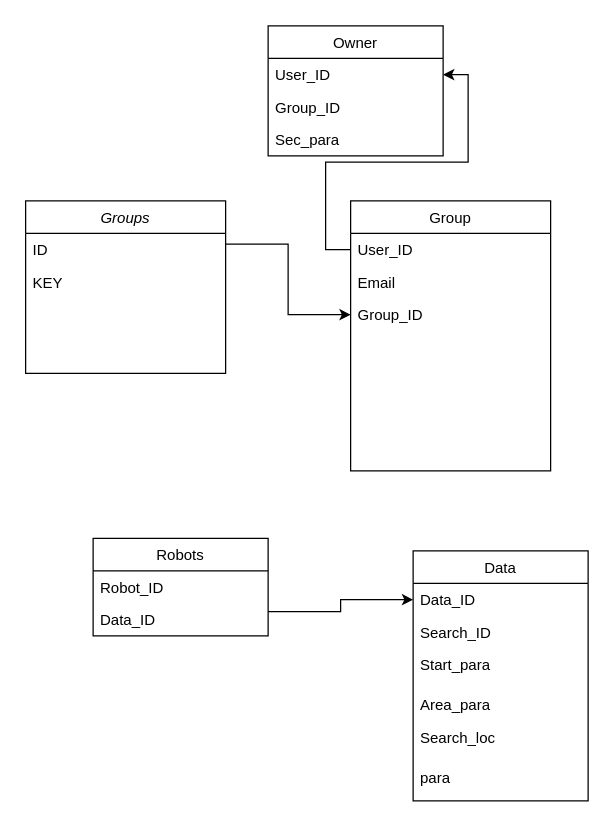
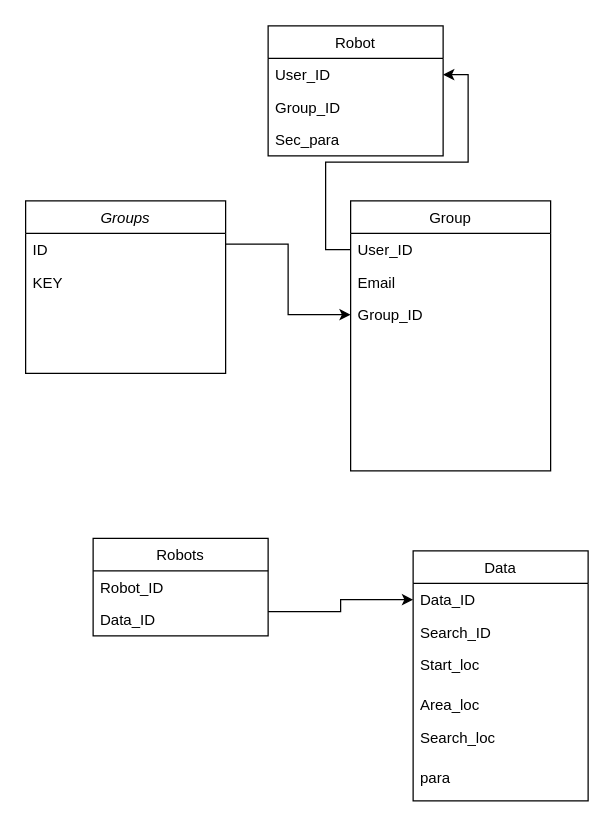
- <mxCell id="21" value="Owner" style="swimlane;fontStyle=0;childLayout=stackLayout;horizontal=1;startSize=26;horizontalStack=0;resizeParent=1;resizeParentMax=0;resizeLast=0;collapsible=1;marginBottom=0;" vertex="1" parent="1"><mxGeometry x="214" y="20" width="140" height="104" as="geometry" /></mxCell>
+ <mxCell id="21" value="Robot" style="swimlane;fontStyle=0;childLayout=stackLayout;horizontal=1;startSize=26;horizontalStack=0;resizeParent=1;resizeParentMax=0;resizeLast=0;collapsible=1;marginBottom=0;" vertex="1" parent="1"><mxGeometry x="214" y="20" width="140" height="104" as="geometry" /></mxCell>
- <mxCell id="17" value="Start_para" style="text;strokeColor=none;fillColor=none;align=left;verticalAlign=top;spacingLeft=4;spacingRight=4;overflow=hidden;rotatable=0;points=[[0,0.5],[1,0.5]];portConstraint=eastwest;" vertex="1" parent="14"><mxGeometry y="78" width="140" height="32" as="geometry" /></mxCell>
+ <mxCell id="17" value="Start_loc" style="text;strokeColor=none;fillColor=none;align=left;verticalAlign=top;spacingLeft=4;spacingRight=4;overflow=hidden;rotatable=0;points=[[0,0.5],[1,0.5]];portConstraint=eastwest;" vertex="1" parent="14"><mxGeometry y="78" width="140" height="32" as="geometry" /></mxCell>
- <mxCell id="18" value="Area_para" style="text;strokeColor=none;fillColor=none;align=left;verticalAlign=top;spacingLeft=4;spacingRight=4;overflow=hidden;rotatable=0;points=[[0,0.5],[1,0.5]];portConstraint=eastwest;" vertex="1" parent="14"><mxGeometry y="110" width="140" height="26" as="geometry" /></mxCell>
+ <mxCell id="18" value="Area_loc" style="text;strokeColor=none;fillColor=none;align=left;verticalAlign=top;spacingLeft=4;spacingRight=4;overflow=hidden;rotatable=0;points=[[0,0.5],[1,0.5]];portConstraint=eastwest;" vertex="1" parent="14"><mxGeometry y="110" width="140" height="26" as="geometry" /></mxCell>
